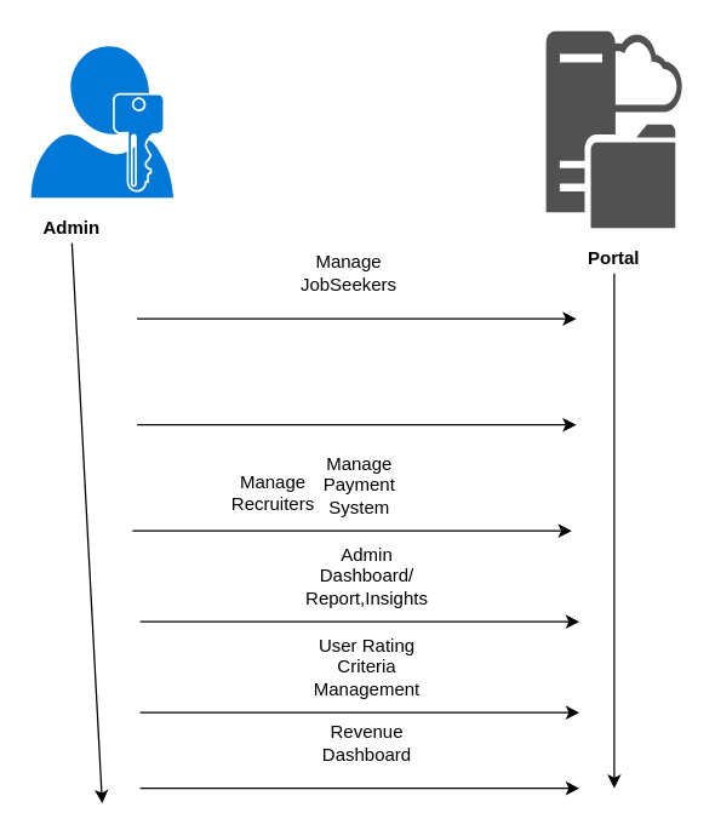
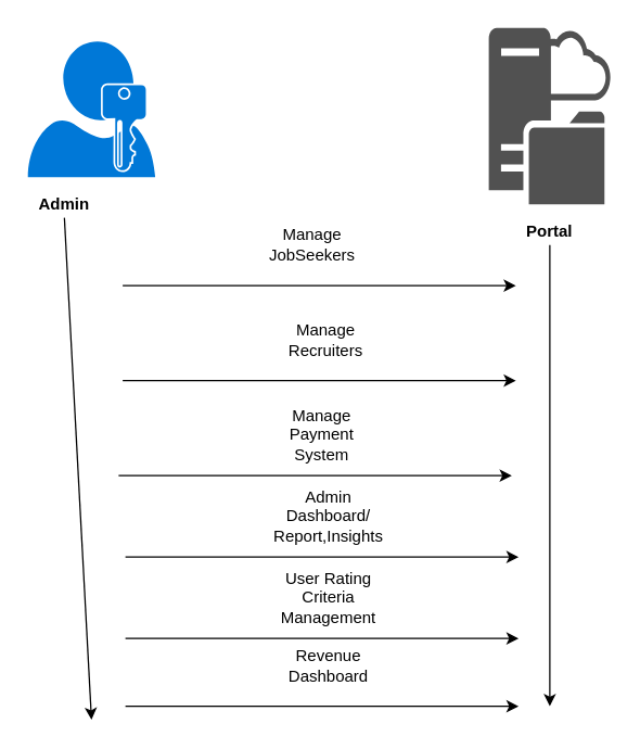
- <mxCell id="11" value="Manage Recruiters" style="text;html=1;strokeColor=none;fillColor=none;align=center;verticalAlign=middle;whiteSpace=wrap;rounded=0;" vertex="1" parent="1"><mxGeometry x="160" y="315" width="40" height="20" as="geometry" /></mxCell>
+ <mxCell id="11" value="Manage Recruiters" style="text;html=1;strokeColor=none;fillColor=none;align=center;verticalAlign=middle;whiteSpace=wrap;rounded=0;" vertex="1" parent="1"><mxGeometry x="220" y="240" width="40" height="20" as="geometry" /></mxCell>
